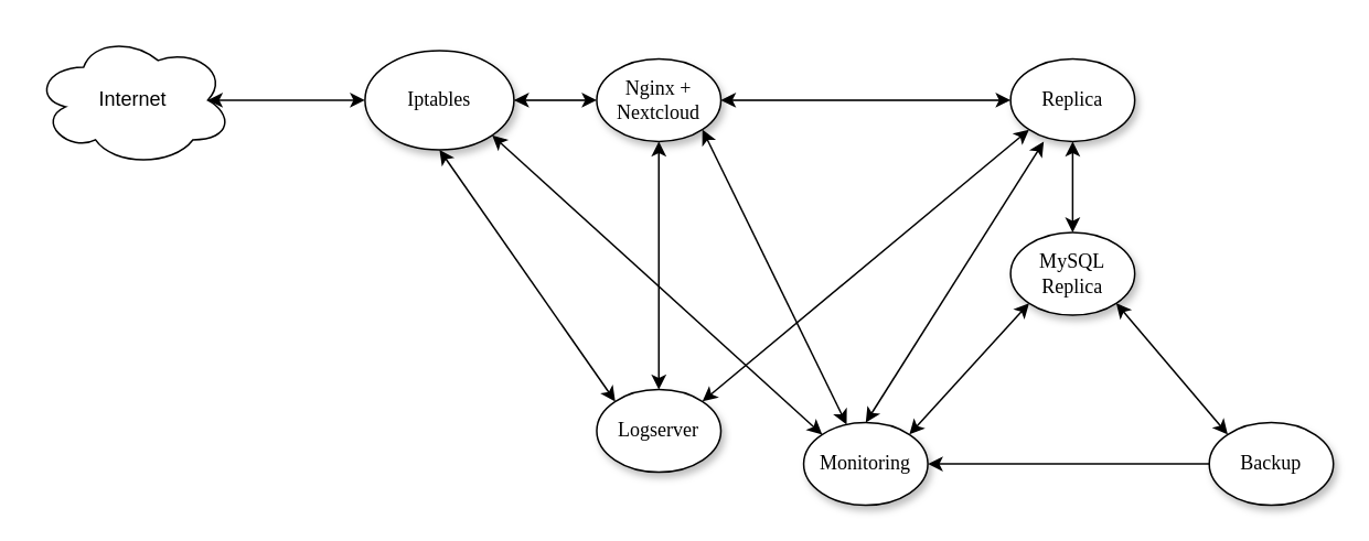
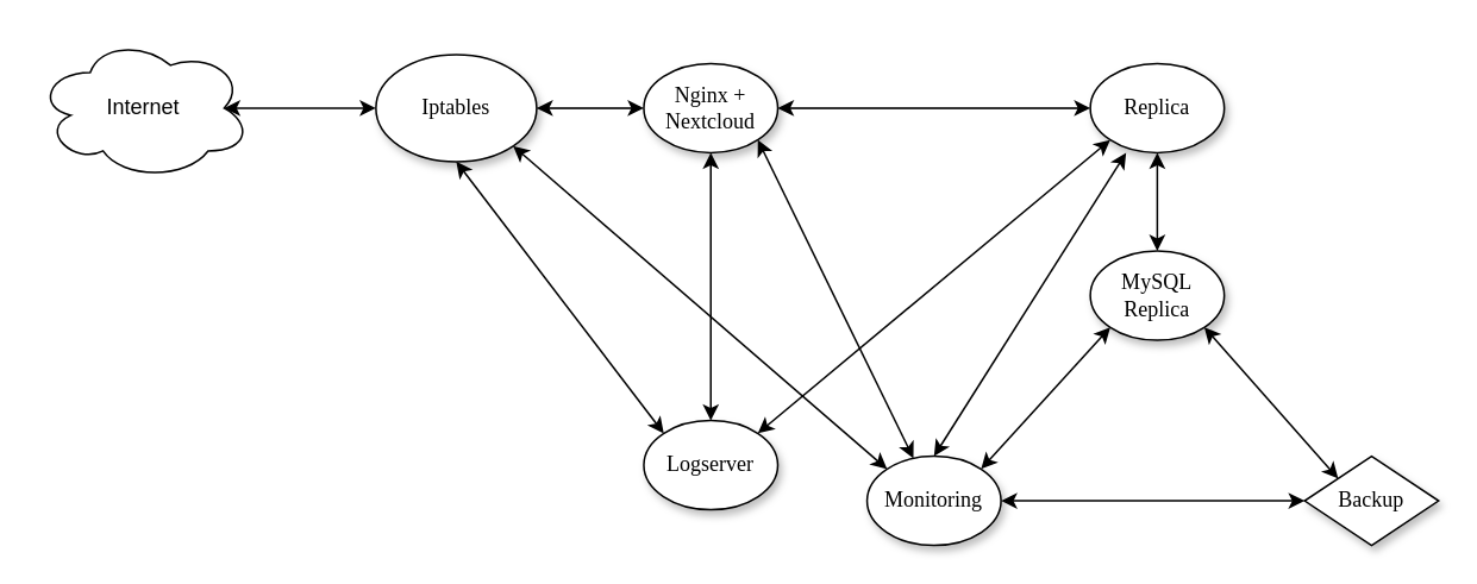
- <mxCell id="6" value="Iptables" style="ellipse;whiteSpace=wrap;html=1;rounded=0;shadow=1;comic=0;labelBackgroundColor=none;strokeWidth=1;fontFamily=Verdana;fontSize=12;align=center;" parent="1" vertex="1"><mxGeometry x="220" y="30" width="90" height="60" as="geometry" /></mxCell>
+ <mxCell id="6" value="Iptables" style="ellipse;whiteSpace=wrap;html=1;rounded=0;shadow=1;comic=0;labelBackgroundColor=none;strokeWidth=1;fontFamily=Verdana;fontSize=12;align=center;" parent="1" vertex="1"><mxGeometry x="210" y="30" width="90" height="60" as="geometry" /></mxCell>
- <mxCell id="21" style="edgeStyle=none;rounded=1;orthogonalLoop=1;jettySize=auto;html=1;exitX=1;exitY=0.5;exitDx=0;exitDy=0;entryX=0;entryY=0.5;entryDx=0;entryDy=0;startArrow=classic;startFill=1;endArrow=none;" edge="1" parent="1" source="22" target="16"><mxGeometry relative="1" as="geometry" /></mxCell>
+ <mxCell id="21" style="edgeStyle=none;rounded=1;orthogonalLoop=1;jettySize=auto;html=1;exitX=1;exitY=0.5;exitDx=0;exitDy=0;entryX=0;entryY=0.5;entryDx=0;entryDy=0;startArrow=classic;startFill=1;" edge="1" parent="1" source="22" target="16"><mxGeometry relative="1" as="geometry" /></mxCell>
- <mxCell id="16" value="Backup&lt;br&gt;" style="ellipse;whiteSpace=wrap;html=1;rounded=0;shadow=1;comic=0;labelBackgroundColor=none;strokeWidth=1;fontFamily=Verdana;fontSize=12;align=center;" parent="1" vertex="1"><mxGeometry x="730" y="255" width="75" height="50" as="geometry" /></mxCell>
+ <mxCell id="16" value="Backup&lt;br&gt;" style="rhombus;whiteSpace=wrap;html=1;shadow=1;comic=0;labelBackgroundColor=none;strokeWidth=1;fontFamily=Verdana;fontSize=12;align=center;" parent="1" vertex="1"><mxGeometry x="730" y="255" width="75" height="50" as="geometry" /></mxCell>
